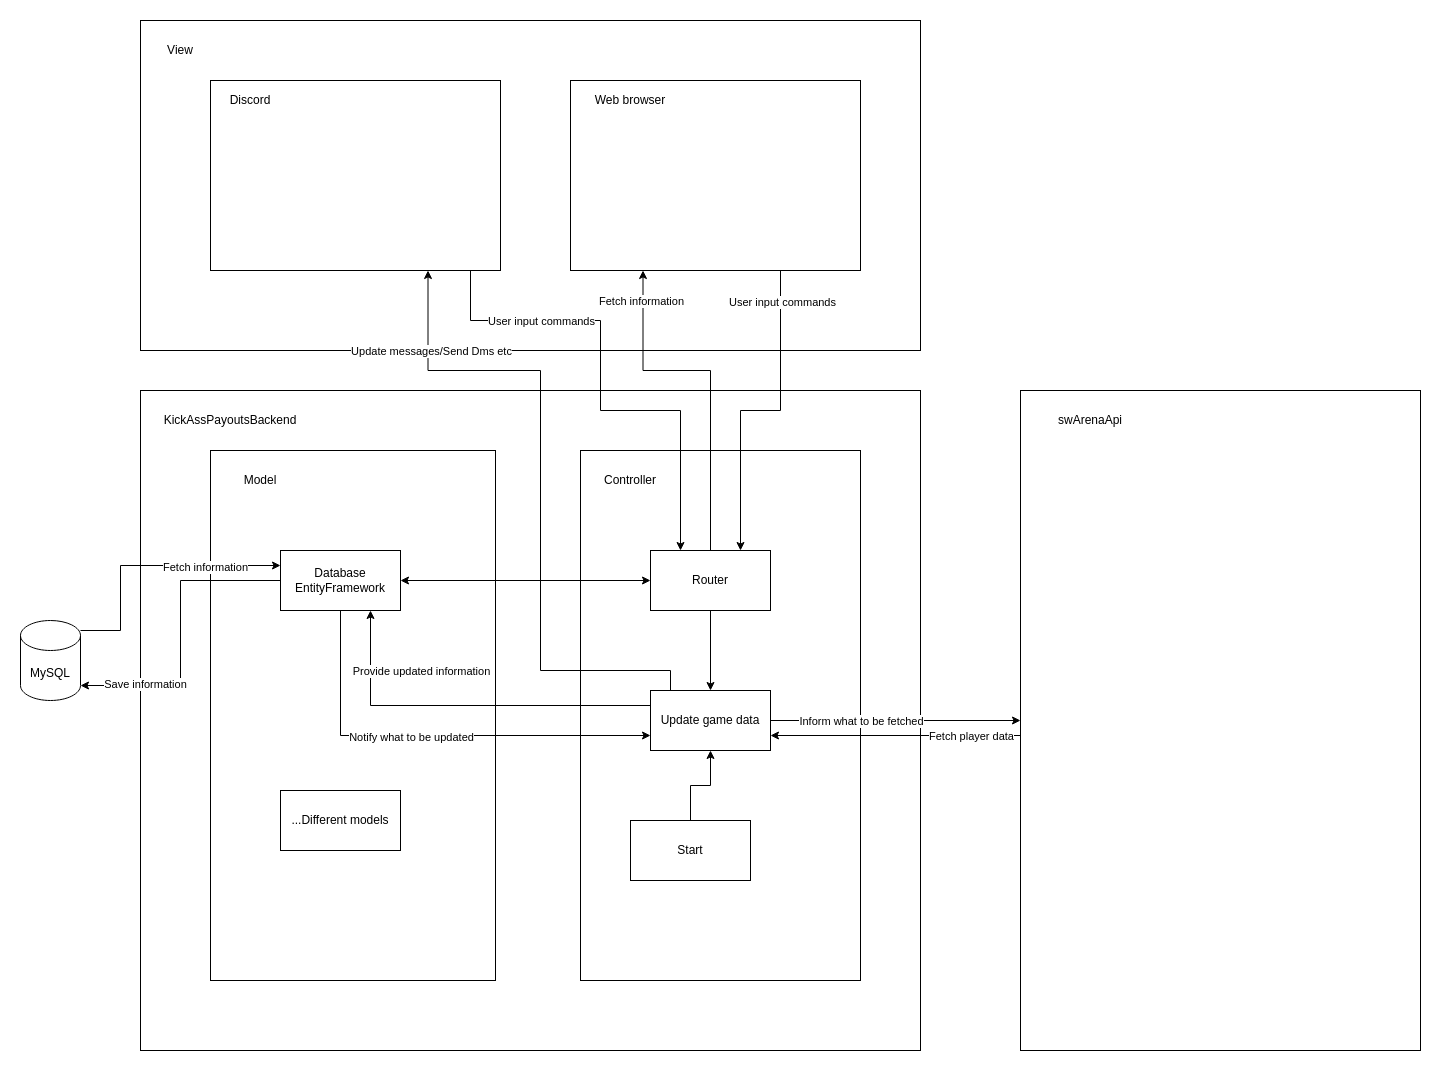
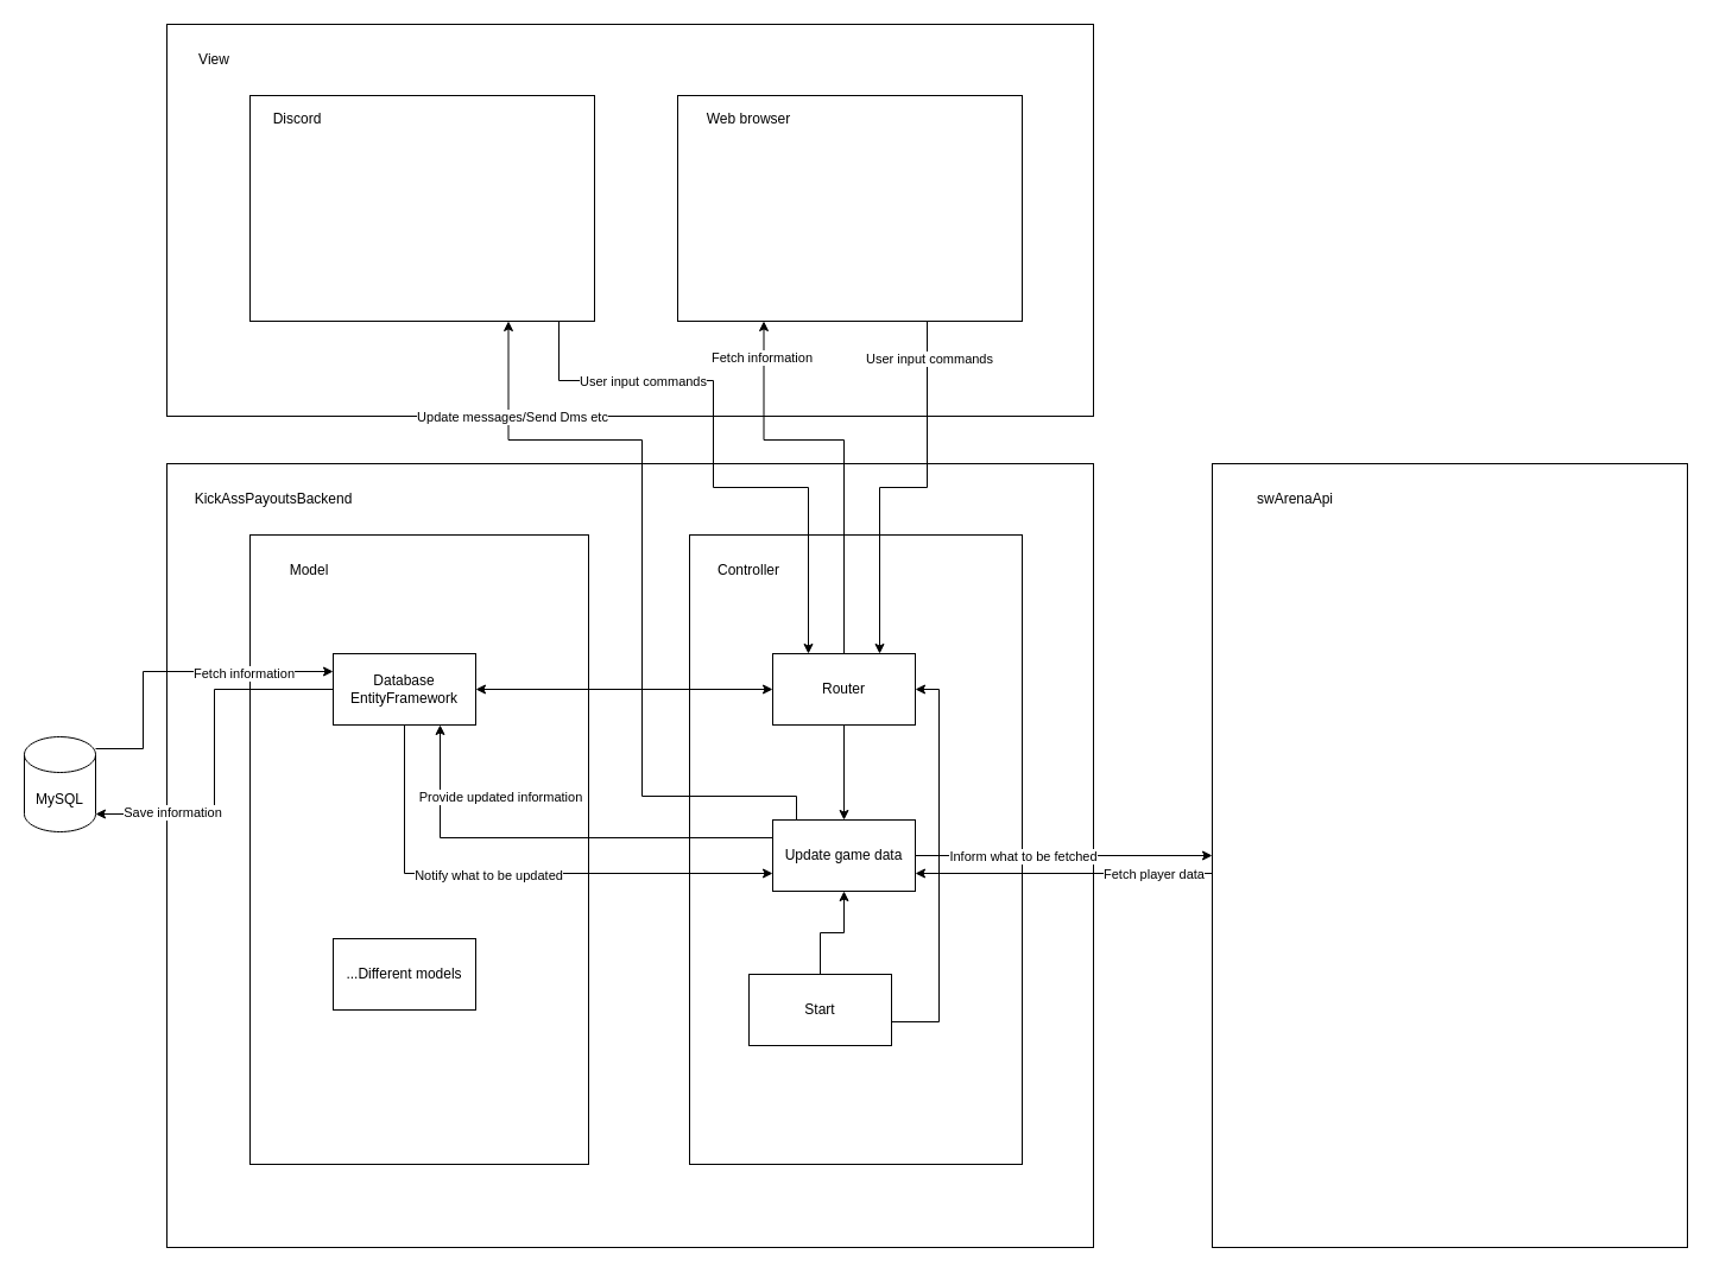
+ <mxCell id="14" style="edgeStyle=orthogonalEdgeStyle;rounded=0;orthogonalLoop=1;jettySize=auto;html=1;entryX=1;entryY=0.5;entryDx=0;entryDy=0;" edge="1" parent="1" source="15" target="12"><mxGeometry relative="1" as="geometry"><Array as="points"><mxPoint x="790" y="860" /><mxPoint x="790" y="580" /></Array></mxGeometry></mxCell>
